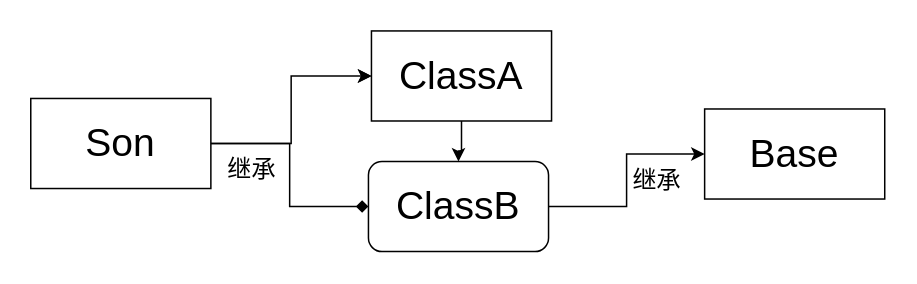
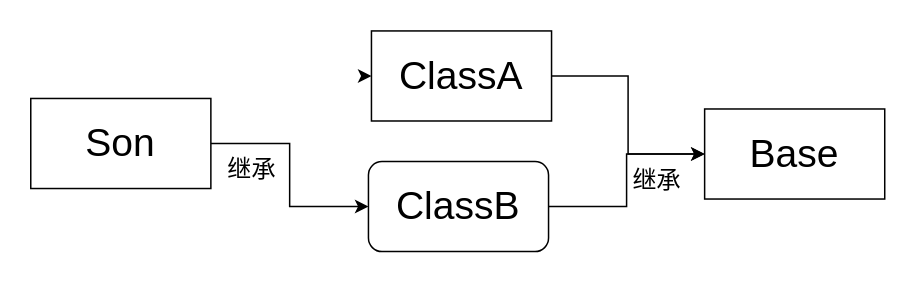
- <mxCell id="3" style="edgeStyle=orthogonalEdgeStyle;rounded=0;orthogonalLoop=1;jettySize=auto;html=1;exitX=1;exitY=0.5;exitDx=0;exitDy=0;" edge="1" parent="1" source="5" target="7"><mxGeometry relative="1" as="geometry" /></mxCell>
- <mxCell id="6" value="" style="edgeStyle=orthogonalEdgeStyle;rounded=0;orthogonalLoop=1;jettySize=auto;html=1;" edge="1" parent="1" source="7" target="9"><mxGeometry relative="1" as="geometry" /></mxCell>
+ <mxCell id="6" value="" style="edgeStyle=orthogonalEdgeStyle;rounded=0;orthogonalLoop=1;jettySize=auto;html=1;" edge="1" parent="1" source="7" target="10"><mxGeometry relative="1" as="geometry" /></mxCell>
- <mxCell id="4" value="" style="edgeStyle=orthogonalEdgeStyle;rounded=0;orthogonalLoop=1;jettySize=auto;html=1;endArrow=diamond;" edge="1" parent="1" source="5" target="9"><mxGeometry relative="1" as="geometry" /></mxCell>
+ <mxCell id="4" value="" style="edgeStyle=orthogonalEdgeStyle;rounded=0;orthogonalLoop=1;jettySize=auto;html=1;" edge="1" parent="1" source="5" target="9"><mxGeometry relative="1" as="geometry" /></mxCell>
